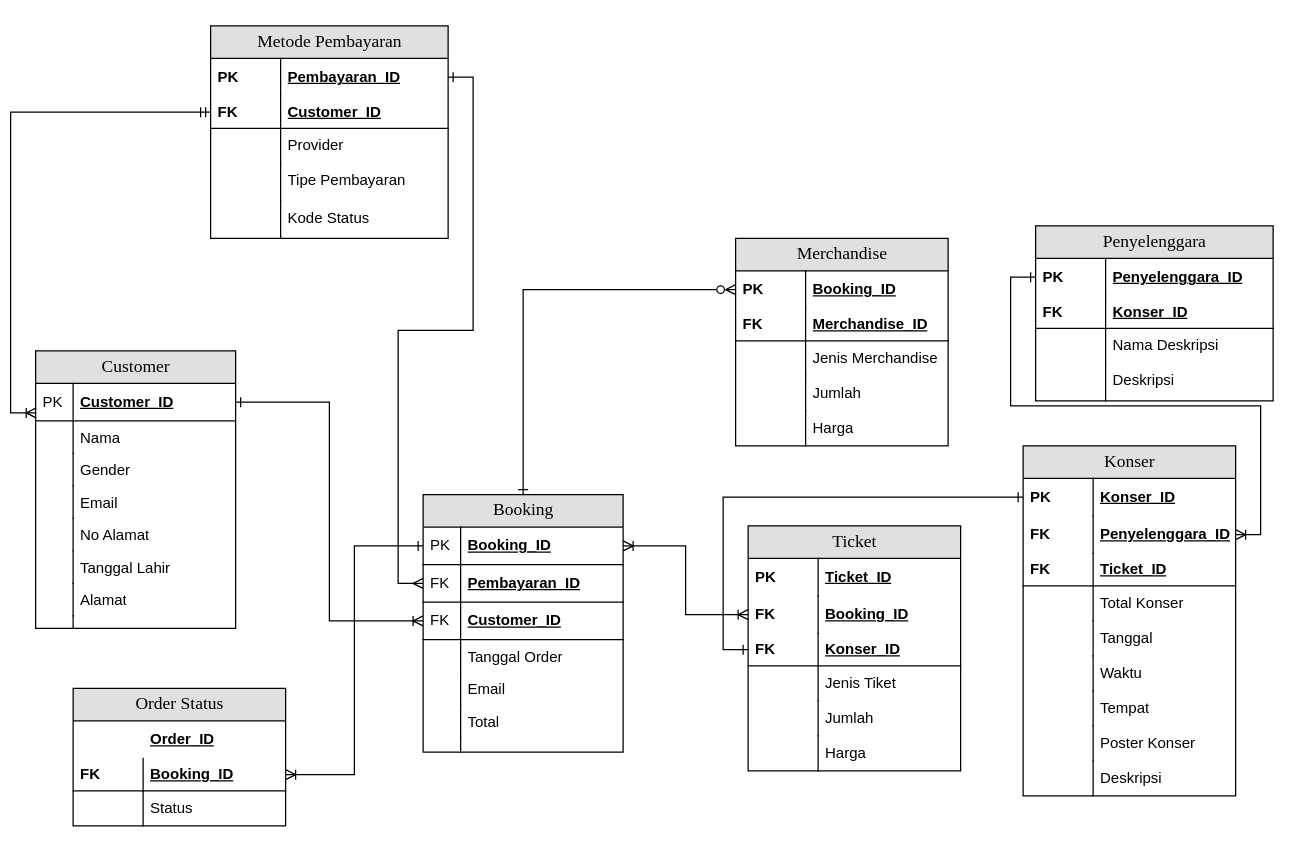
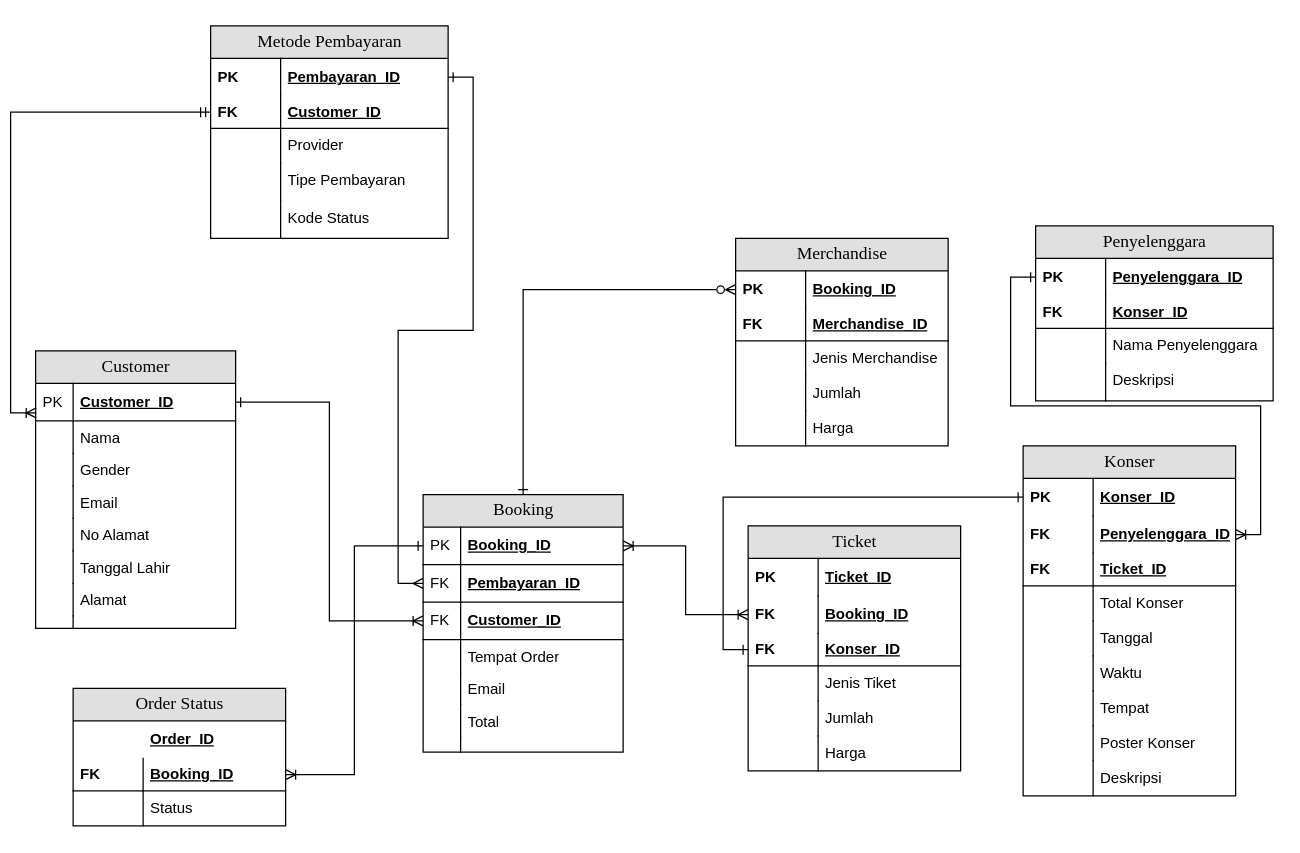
- <mxCell id="84" value="Nama Deskripsi" style="shape=partialRectangle;top=0;left=0;right=0;bottom=0;html=1;align=left;verticalAlign=top;fillColor=none;spacingLeft=60;spacingRight=4;whiteSpace=wrap;overflow=hidden;rotatable=0;points=[[0,0.5],[1,0.5]];portConstraint=eastwest;dropTarget=0;" parent="79" vertex="1"><mxGeometry y="82" width="190" height="28" as="geometry" /></mxCell>
+ <mxCell id="84" value="Nama Penyelenggara" style="shape=partialRectangle;top=0;left=0;right=0;bottom=0;html=1;align=left;verticalAlign=top;fillColor=none;spacingLeft=60;spacingRight=4;whiteSpace=wrap;overflow=hidden;rotatable=0;points=[[0,0.5],[1,0.5]];portConstraint=eastwest;dropTarget=0;" parent="79" vertex="1"><mxGeometry y="82" width="190" height="28" as="geometry" /></mxCell>
- <mxCell id="27" value="Tanggal Order" style="shape=partialRectangle;top=0;left=0;right=0;bottom=0;html=1;align=left;verticalAlign=top;fillColor=none;spacingLeft=34;spacingRight=4;whiteSpace=wrap;overflow=hidden;rotatable=0;points=[[0,0.5],[1,0.5]];portConstraint=eastwest;dropTarget=0;" parent="20" vertex="1"><mxGeometry y="116" width="160" height="26" as="geometry" /></mxCell>
+ <mxCell id="27" value="Tempat Order" style="shape=partialRectangle;top=0;left=0;right=0;bottom=0;html=1;align=left;verticalAlign=top;fillColor=none;spacingLeft=34;spacingRight=4;whiteSpace=wrap;overflow=hidden;rotatable=0;points=[[0,0.5],[1,0.5]];portConstraint=eastwest;dropTarget=0;" parent="20" vertex="1"><mxGeometry y="116" width="160" height="26" as="geometry" /></mxCell>
